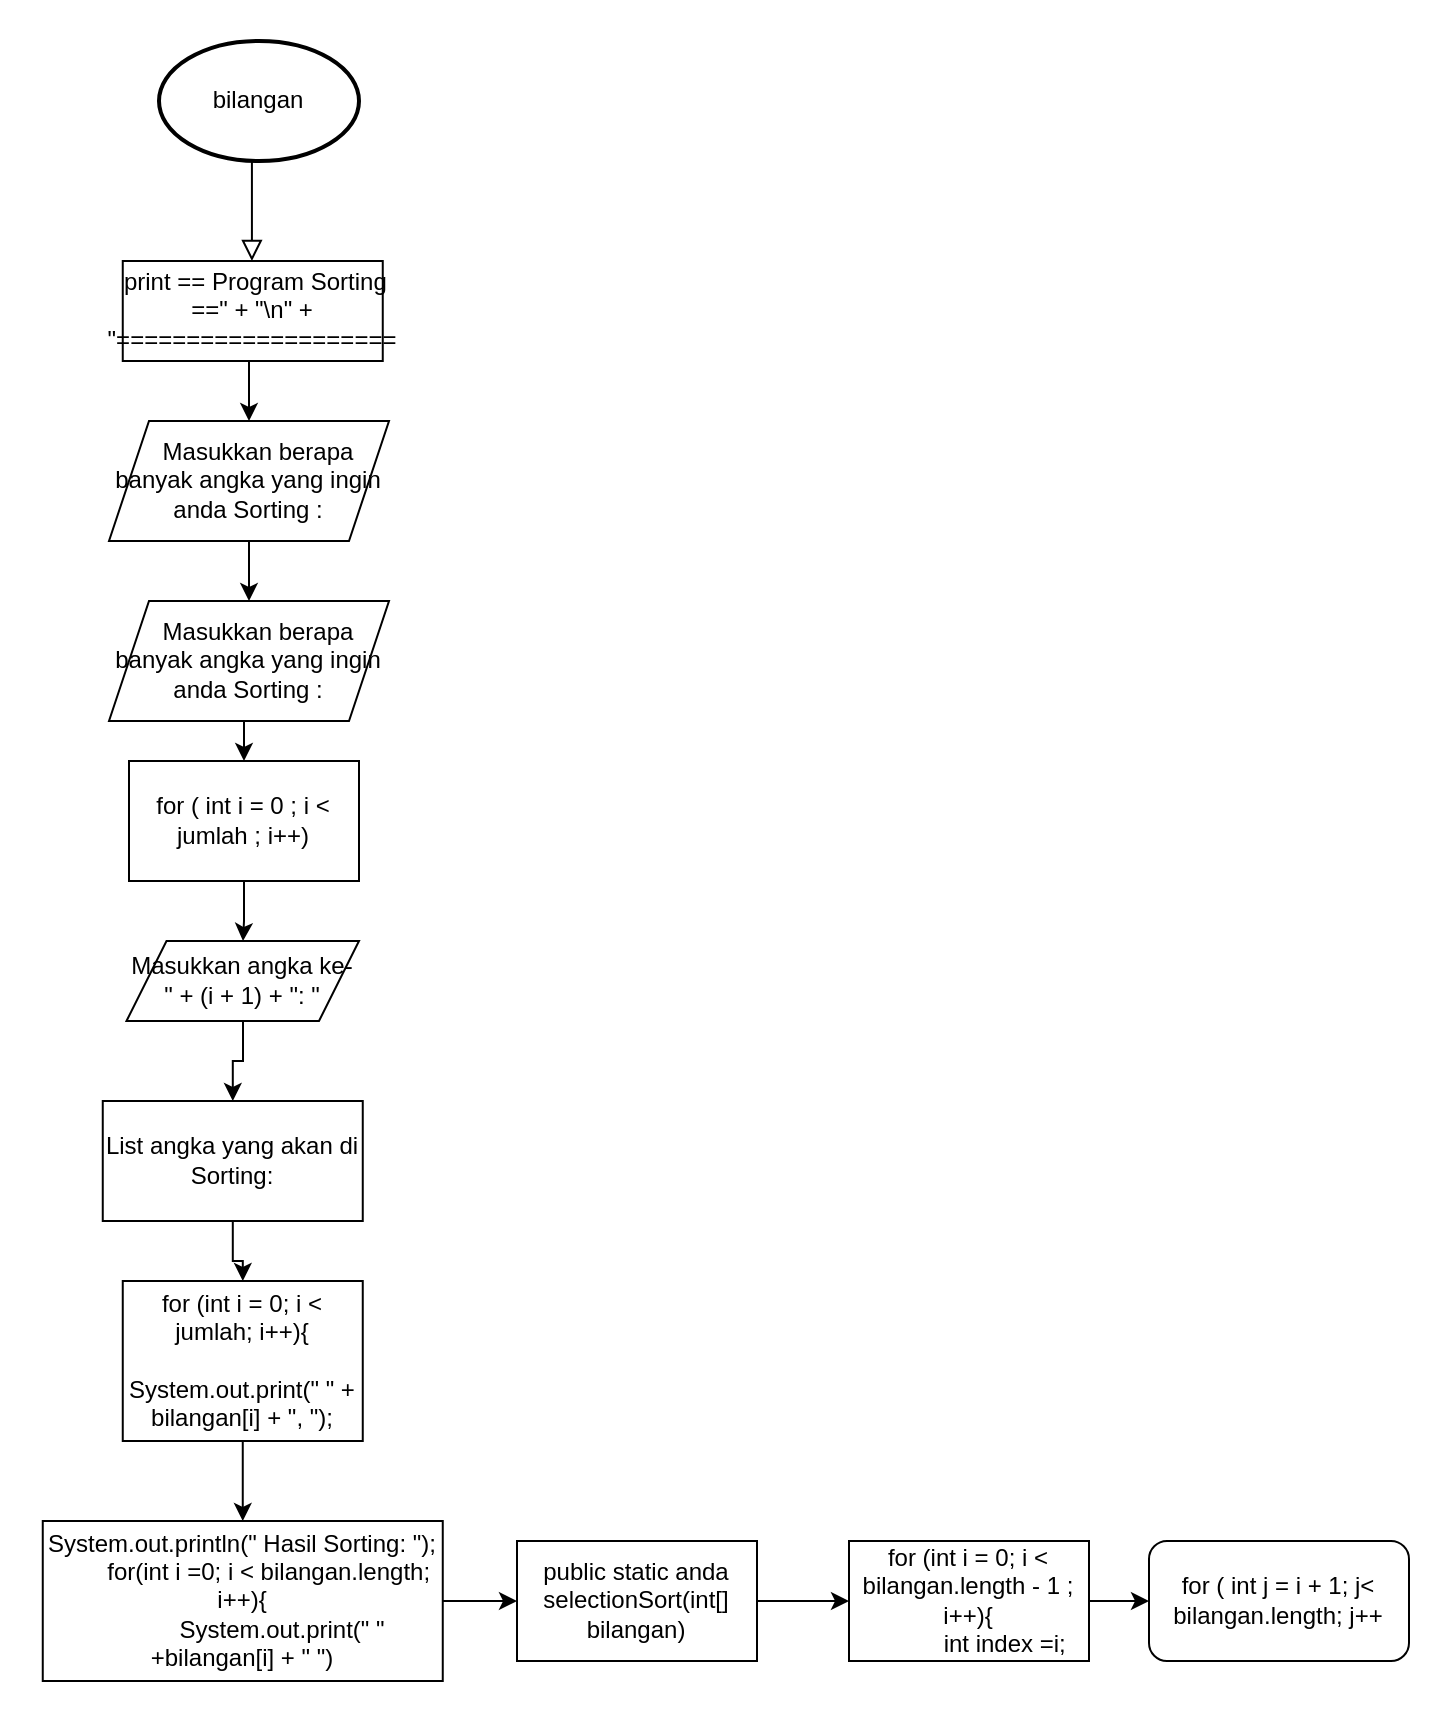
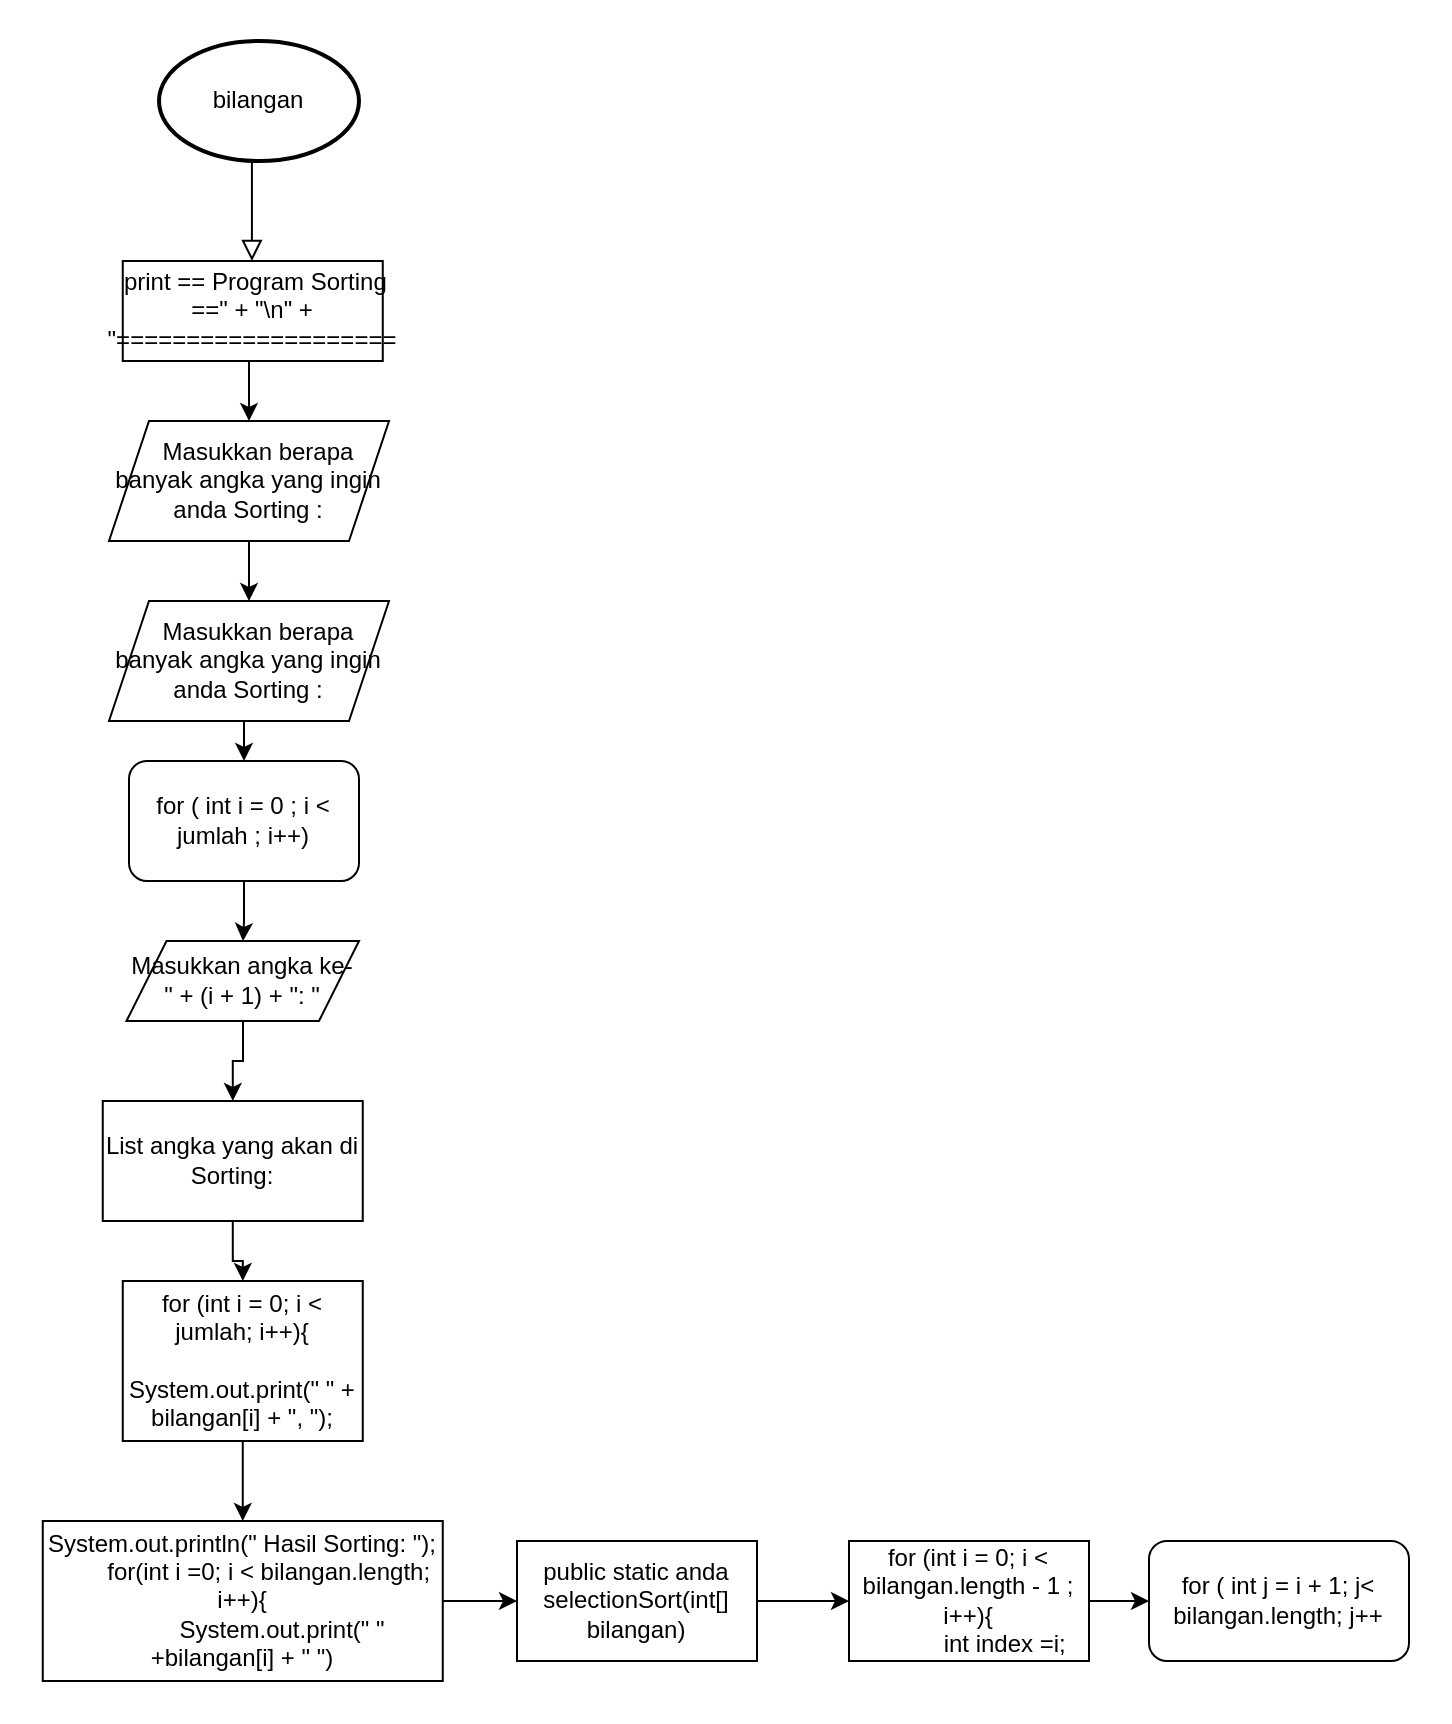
- <mxCell id="11" value="for ( int i = 0 ; i &amp;lt; jumlah ; i++)" style="whiteSpace=wrap;html=1;rounded=0;" vertex="1" parent="1"><mxGeometry x="64" y="380" width="115" height="60" as="geometry" /></mxCell>
+ <mxCell id="11" value="for ( int i = 0 ; i &amp;lt; jumlah ; i++)" style="whiteSpace=wrap;html=1;rounded=1;" vertex="1" parent="1"><mxGeometry x="64" y="380" width="115" height="60" as="geometry" /></mxCell>
